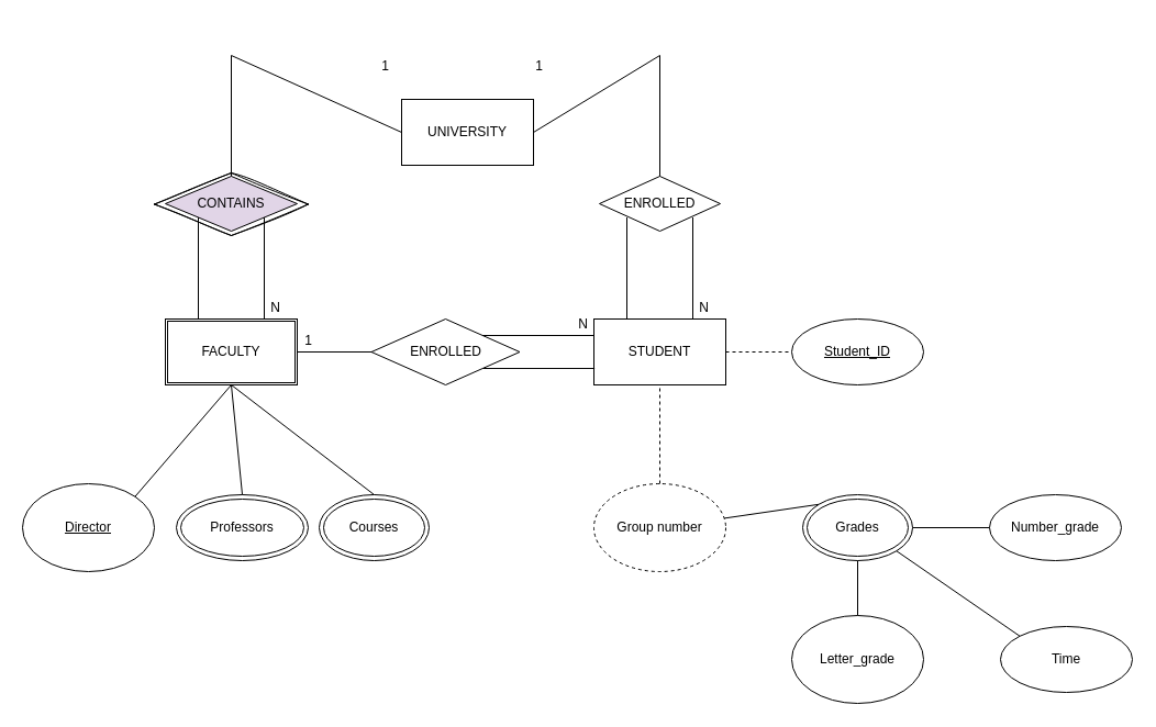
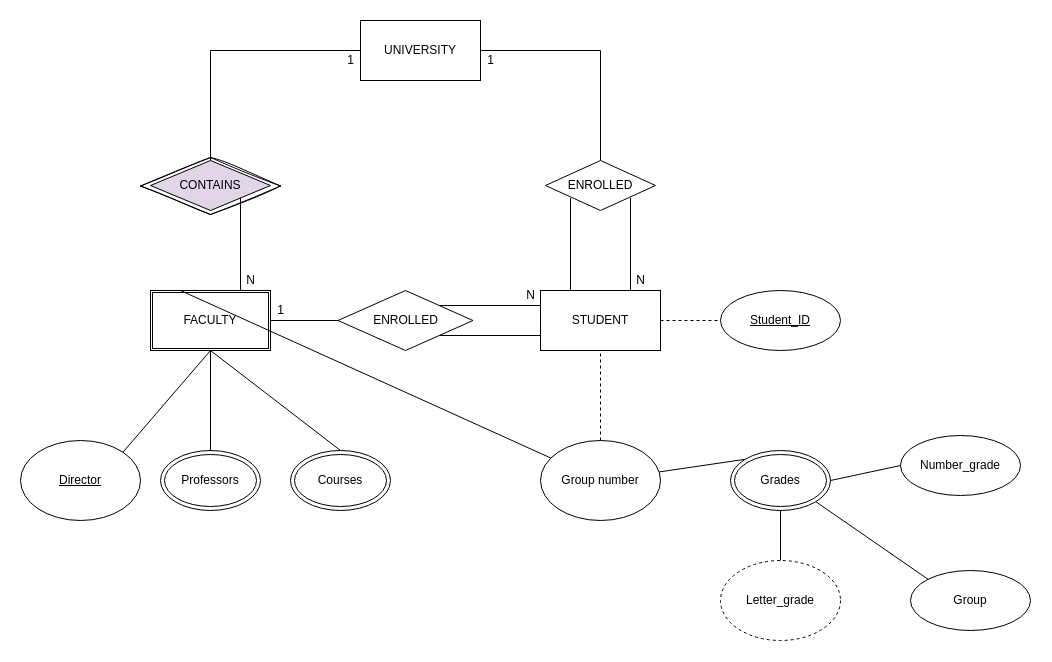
- <mxCell id="16" value="UNIVERSITY" style="rounded=0;whiteSpace=wrap;html=1;" vertex="1" parent="1"><mxGeometry x="365" y="90" width="120" height="60" as="geometry" /></mxCell>
+ <mxCell id="16" value="UNIVERSITY" style="rounded=0;whiteSpace=wrap;html=1;" vertex="1" parent="1"><mxGeometry x="360" y="20" width="120" height="60" as="geometry" /></mxCell>
- <mxCell id="28" value="" style="endArrow=none;html=1;rounded=0;entryX=0;entryY=1;entryDx=0;entryDy=0;exitX=0.25;exitY=0;exitDx=0;exitDy=0;" edge="1" parent="1" source="18" target="17"><mxGeometry width="50" height="50" relative="1" as="geometry"><mxPoint x="440" y="390" as="sourcePoint" /><mxPoint x="490" y="340" as="targetPoint" /></mxGeometry></mxCell>
+ <mxCell id="28" value="" style="endArrow=none;html=1;rounded=0;exitX=0.25;exitY=0;exitDx=0;exitDy=0;" edge="1" parent="1" source="18" target="10"><mxGeometry width="50" height="50" relative="1" as="geometry"><mxPoint x="440" y="390" as="sourcePoint" /><mxPoint x="490" y="340" as="targetPoint" /></mxGeometry></mxCell>
- <mxCell id="5" value="Professors" style="ellipse;shape=doubleEllipse;whiteSpace=wrap;html=1;" vertex="1" parent="1"><mxGeometry x="160" y="450" width="120" height="60" as="geometry" /></mxCell>
+ <mxCell id="5" value="Professors" style="ellipse;shape=doubleEllipse;whiteSpace=wrap;html=1;" vertex="1" parent="1"><mxGeometry x="160" y="450" width="100" height="60" as="geometry" /></mxCell>
- <mxCell id="10" value="Group number" style="ellipse;whiteSpace=wrap;html=1;dashed=1;" vertex="1" parent="1"><mxGeometry x="540" y="440" width="120" height="80" as="geometry" /></mxCell>
+ <mxCell id="10" value="Group number" style="ellipse;whiteSpace=wrap;html=1;" vertex="1" parent="1"><mxGeometry x="540" y="440" width="120" height="80" as="geometry" /></mxCell>
- <mxCell id="22" value="Number_grade" style="ellipse;whiteSpace=wrap;html=1;" vertex="1" parent="1"><mxGeometry x="900" y="450" width="120" height="60" as="geometry" /></mxCell>
+ <mxCell id="22" value="Number_grade" style="ellipse;whiteSpace=wrap;html=1;" vertex="1" parent="1"><mxGeometry x="900" y="435" width="120" height="60" as="geometry" /></mxCell>
- <mxCell id="21" value="Letter_grade" style="ellipse;whiteSpace=wrap;html=1;dashed=0;" vertex="1" parent="1"><mxGeometry x="720" y="560" width="120" height="80" as="geometry" /></mxCell>
+ <mxCell id="21" value="Letter_grade" style="ellipse;whiteSpace=wrap;html=1;dashed=1;" vertex="1" parent="1"><mxGeometry x="720" y="560" width="120" height="80" as="geometry" /></mxCell>
- <mxCell id="23" value="Time" style="ellipse;whiteSpace=wrap;html=1;" vertex="1" parent="1"><mxGeometry x="910" y="570" width="120" height="60" as="geometry" /></mxCell>
+ <mxCell id="23" value="Group" style="ellipse;whiteSpace=wrap;html=1;" vertex="1" parent="1"><mxGeometry x="910" y="570" width="120" height="60" as="geometry" /></mxCell>
